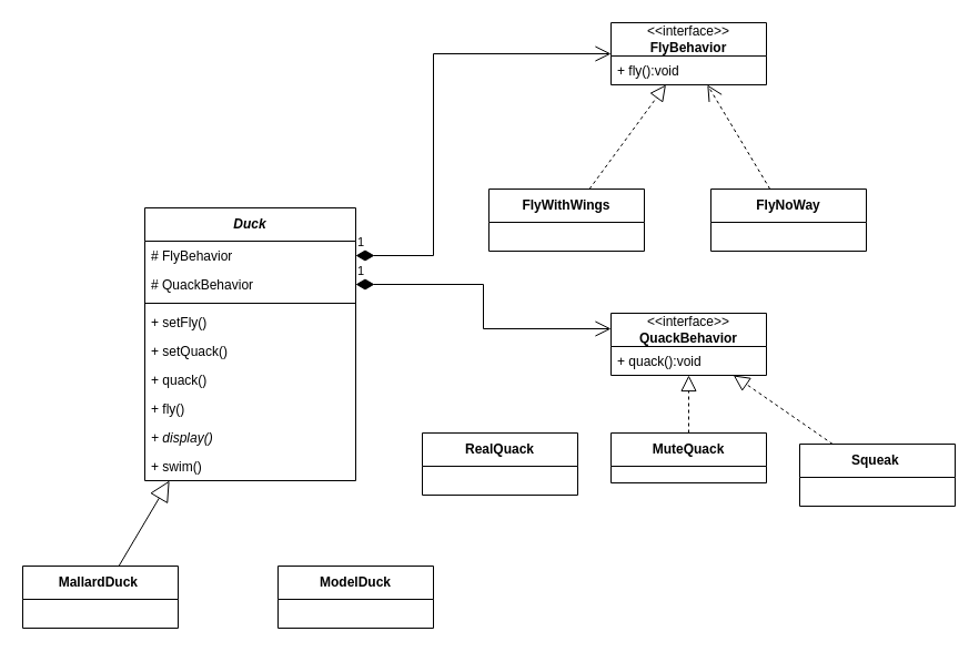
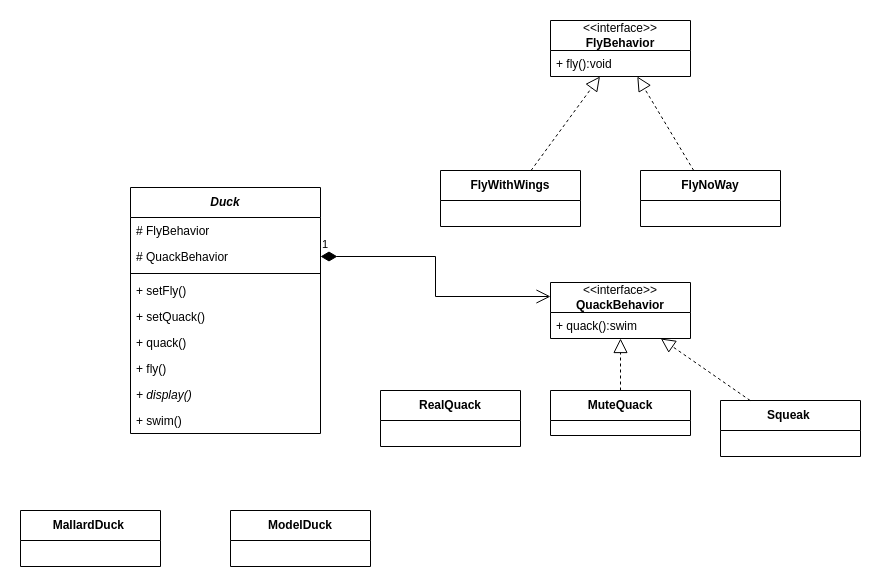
- <mxCell id="24" value="" style="endArrow=open;dashed=1;endFill=0;endSize=12;html=1;rounded=0;" edge="1" parent="1" source="23" target="12"><mxGeometry width="160" relative="1" as="geometry"><mxPoint x="541" y="180" as="sourcePoint" /><mxPoint x="609" y="86" as="targetPoint" /></mxGeometry></mxCell>
+ <mxCell id="24" value="" style="endArrow=block;dashed=1;endFill=0;endSize=12;html=1;rounded=0;" edge="1" parent="1" source="23" target="12"><mxGeometry width="160" relative="1" as="geometry"><mxPoint x="541" y="180" as="sourcePoint" /><mxPoint x="609" y="86" as="targetPoint" /></mxGeometry></mxCell>
- <mxCell id="26" value="1" style="endArrow=open;html=1;endSize=12;startArrow=diamondThin;startSize=14;startFill=1;edgeStyle=orthogonalEdgeStyle;align=left;verticalAlign=bottom;rounded=0;" edge="1" parent="1" source="3" target="12"><mxGeometry x="-1" y="3" relative="1" as="geometry"><mxPoint x="349.48" y="226" as="sourcePoint" /><mxPoint x="400" y="30" as="targetPoint" /><Array as="points"><mxPoint x="390" y="230" /><mxPoint x="390" y="48" /></Array></mxGeometry></mxCell>
- <mxCell id="15" value="+ quack():void" style="text;strokeColor=none;fillColor=none;align=left;verticalAlign=top;spacingLeft=4;spacingRight=4;overflow=hidden;rotatable=0;points=[[0,0.5],[1,0.5]];portConstraint=eastwest;whiteSpace=wrap;html=1;" vertex="1" parent="14"><mxGeometry y="30" width="140" height="26" as="geometry" /></mxCell>
+ <mxCell id="15" value="+ quack():swim" style="text;strokeColor=none;fillColor=none;align=left;verticalAlign=top;spacingLeft=4;spacingRight=4;overflow=hidden;rotatable=0;points=[[0,0.5],[1,0.5]];portConstraint=eastwest;whiteSpace=wrap;html=1;" vertex="1" parent="14"><mxGeometry y="30" width="140" height="26" as="geometry" /></mxCell>
- <mxCell id="28" value="" style="endArrow=block;endSize=16;endFill=0;html=1;rounded=0;" edge="1" parent="1" source="27" target="2"><mxGeometry width="160" relative="1" as="geometry"><mxPoint x="180" y="540" as="sourcePoint" /><mxPoint x="340" y="540" as="targetPoint" /></mxGeometry></mxCell>
- <mxCell id="29" value="&lt;b&gt;ModelDuck&lt;/b&gt;" style="swimlane;fontStyle=0;childLayout=stackLayout;horizontal=1;startSize=30;fillColor=none;horizontalStack=0;resizeParent=1;resizeParentMax=0;resizeLast=0;collapsible=1;marginBottom=0;whiteSpace=wrap;html=1;" vertex="1" parent="1"><mxGeometry x="250" y="510" width="140" height="56" as="geometry" /></mxCell>
+ <mxCell id="29" value="&lt;b&gt;ModelDuck&lt;/b&gt;" style="swimlane;fontStyle=0;childLayout=stackLayout;horizontal=1;startSize=30;fillColor=none;horizontalStack=0;resizeParent=1;resizeParentMax=0;resizeLast=0;collapsible=1;marginBottom=0;whiteSpace=wrap;html=1;" vertex="1" parent="1"><mxGeometry x="230" y="510" width="140" height="56" as="geometry" /></mxCell>
